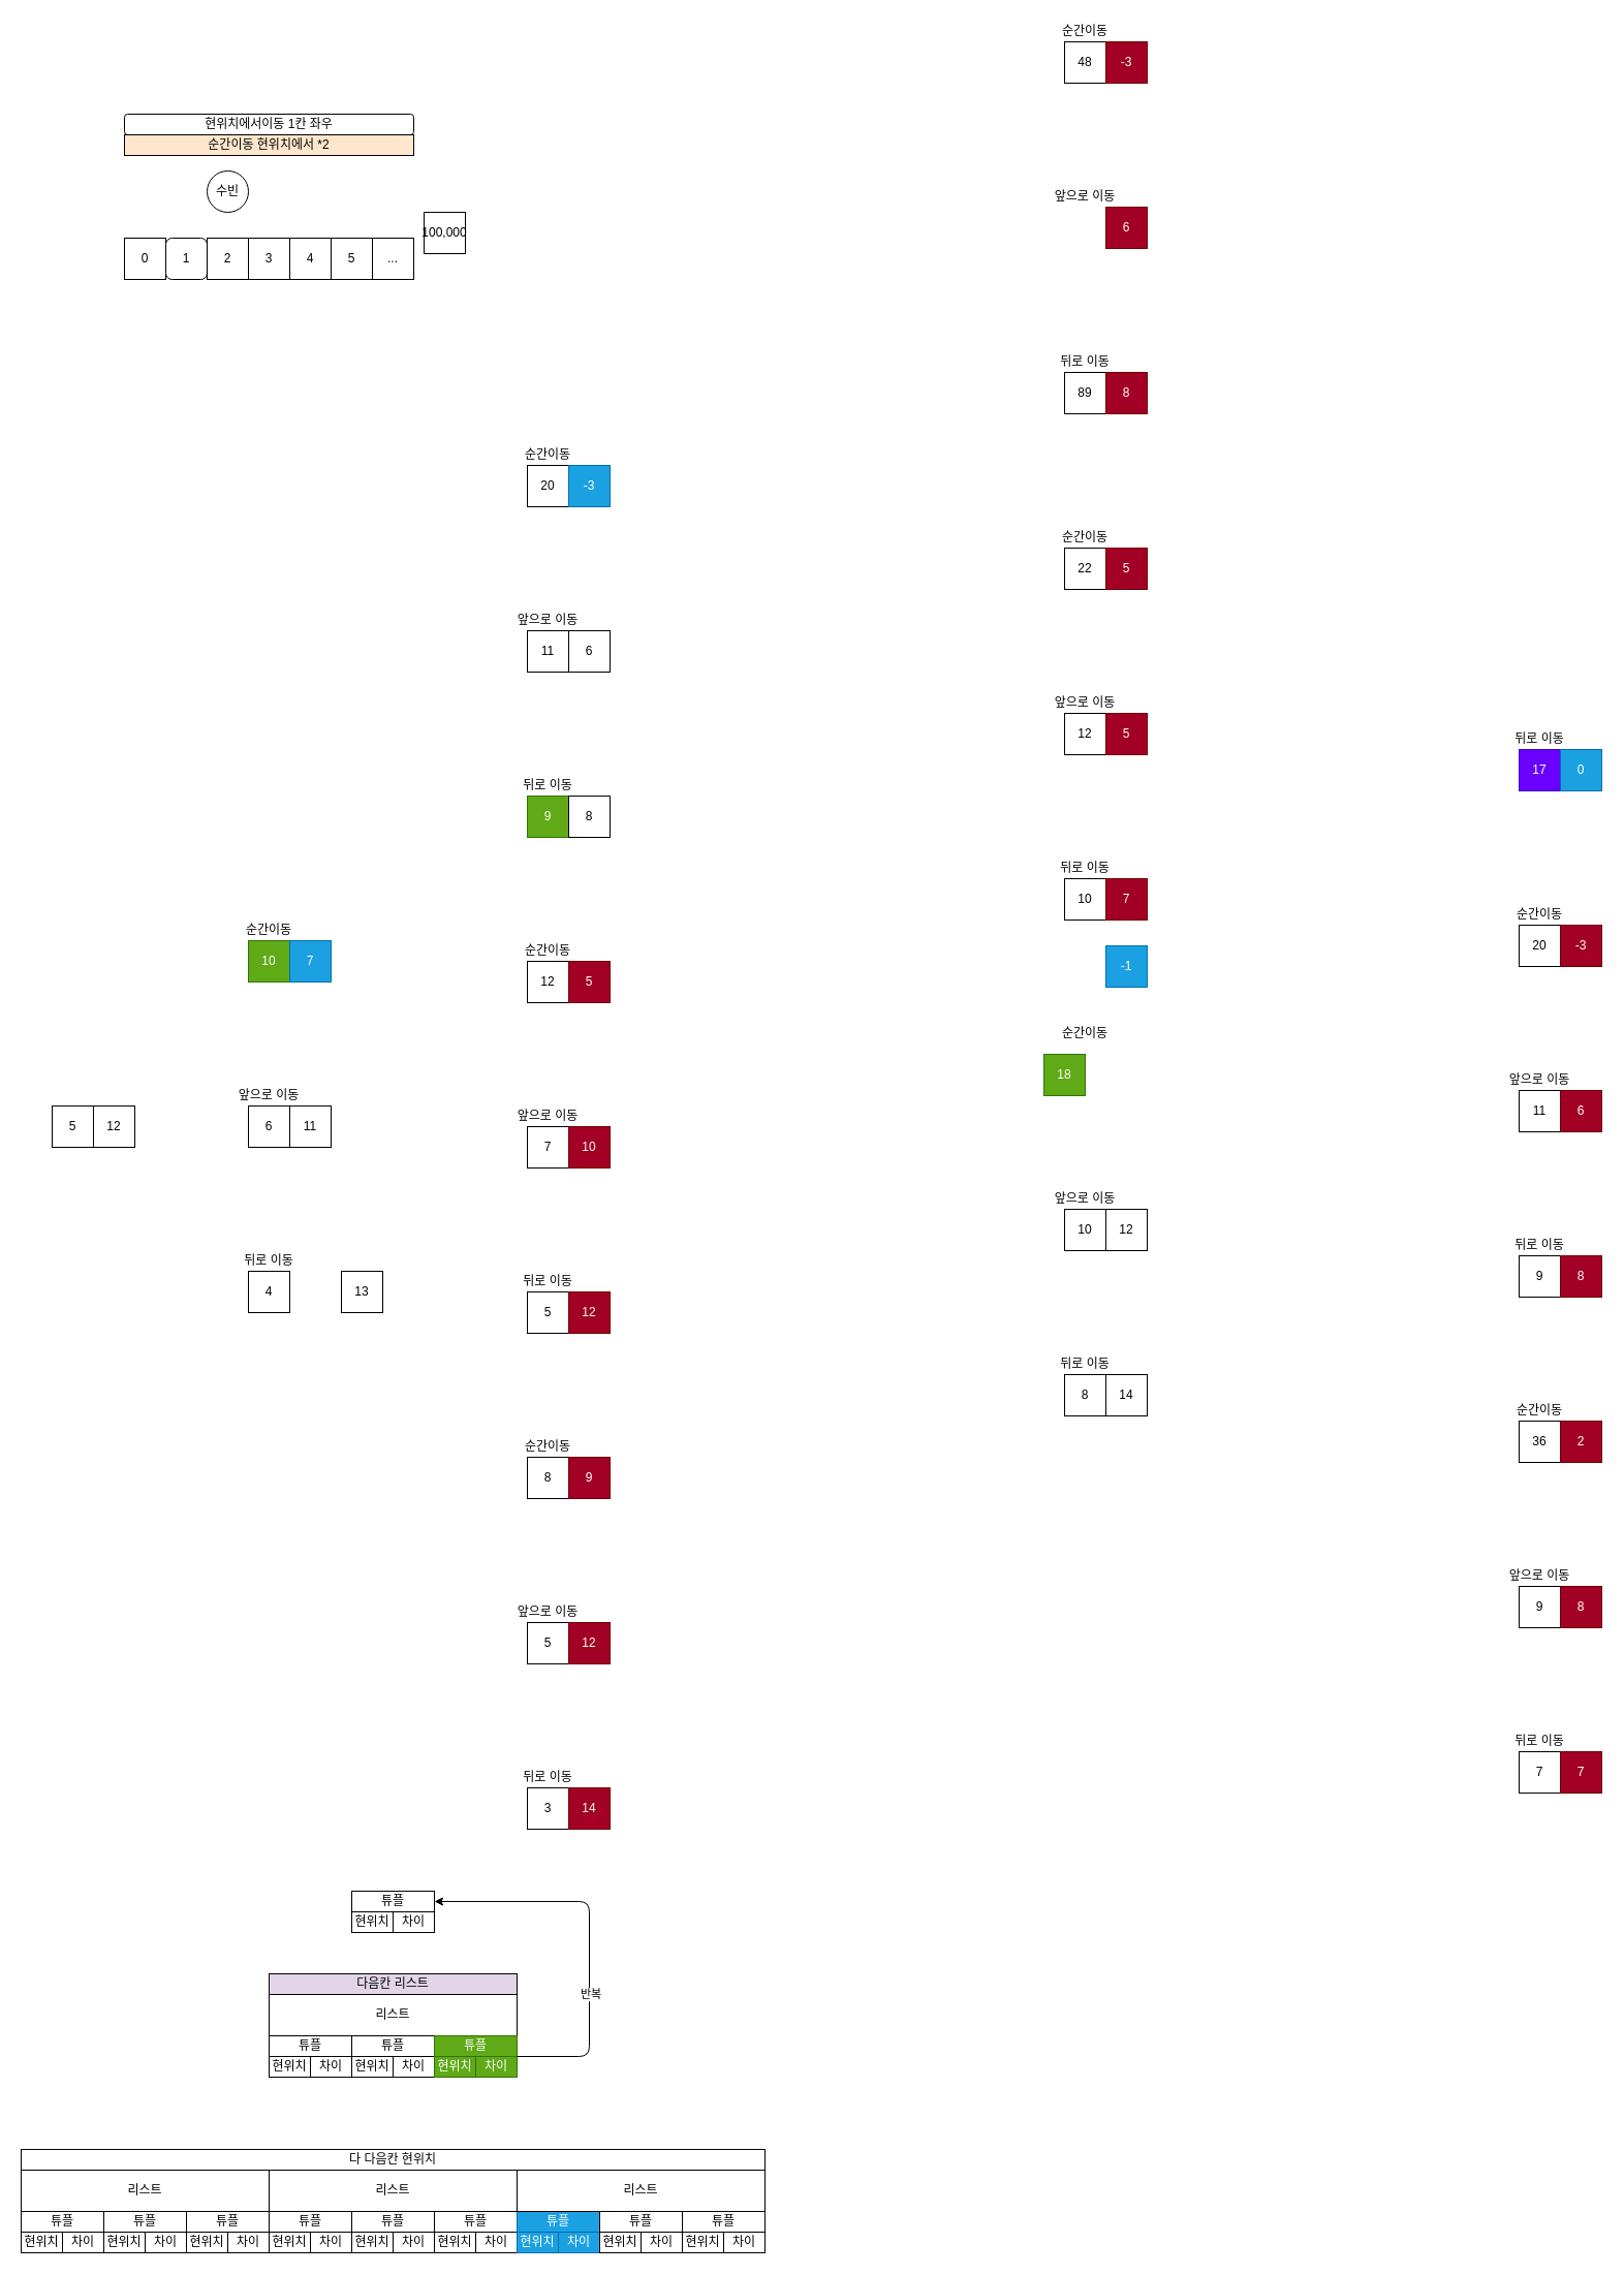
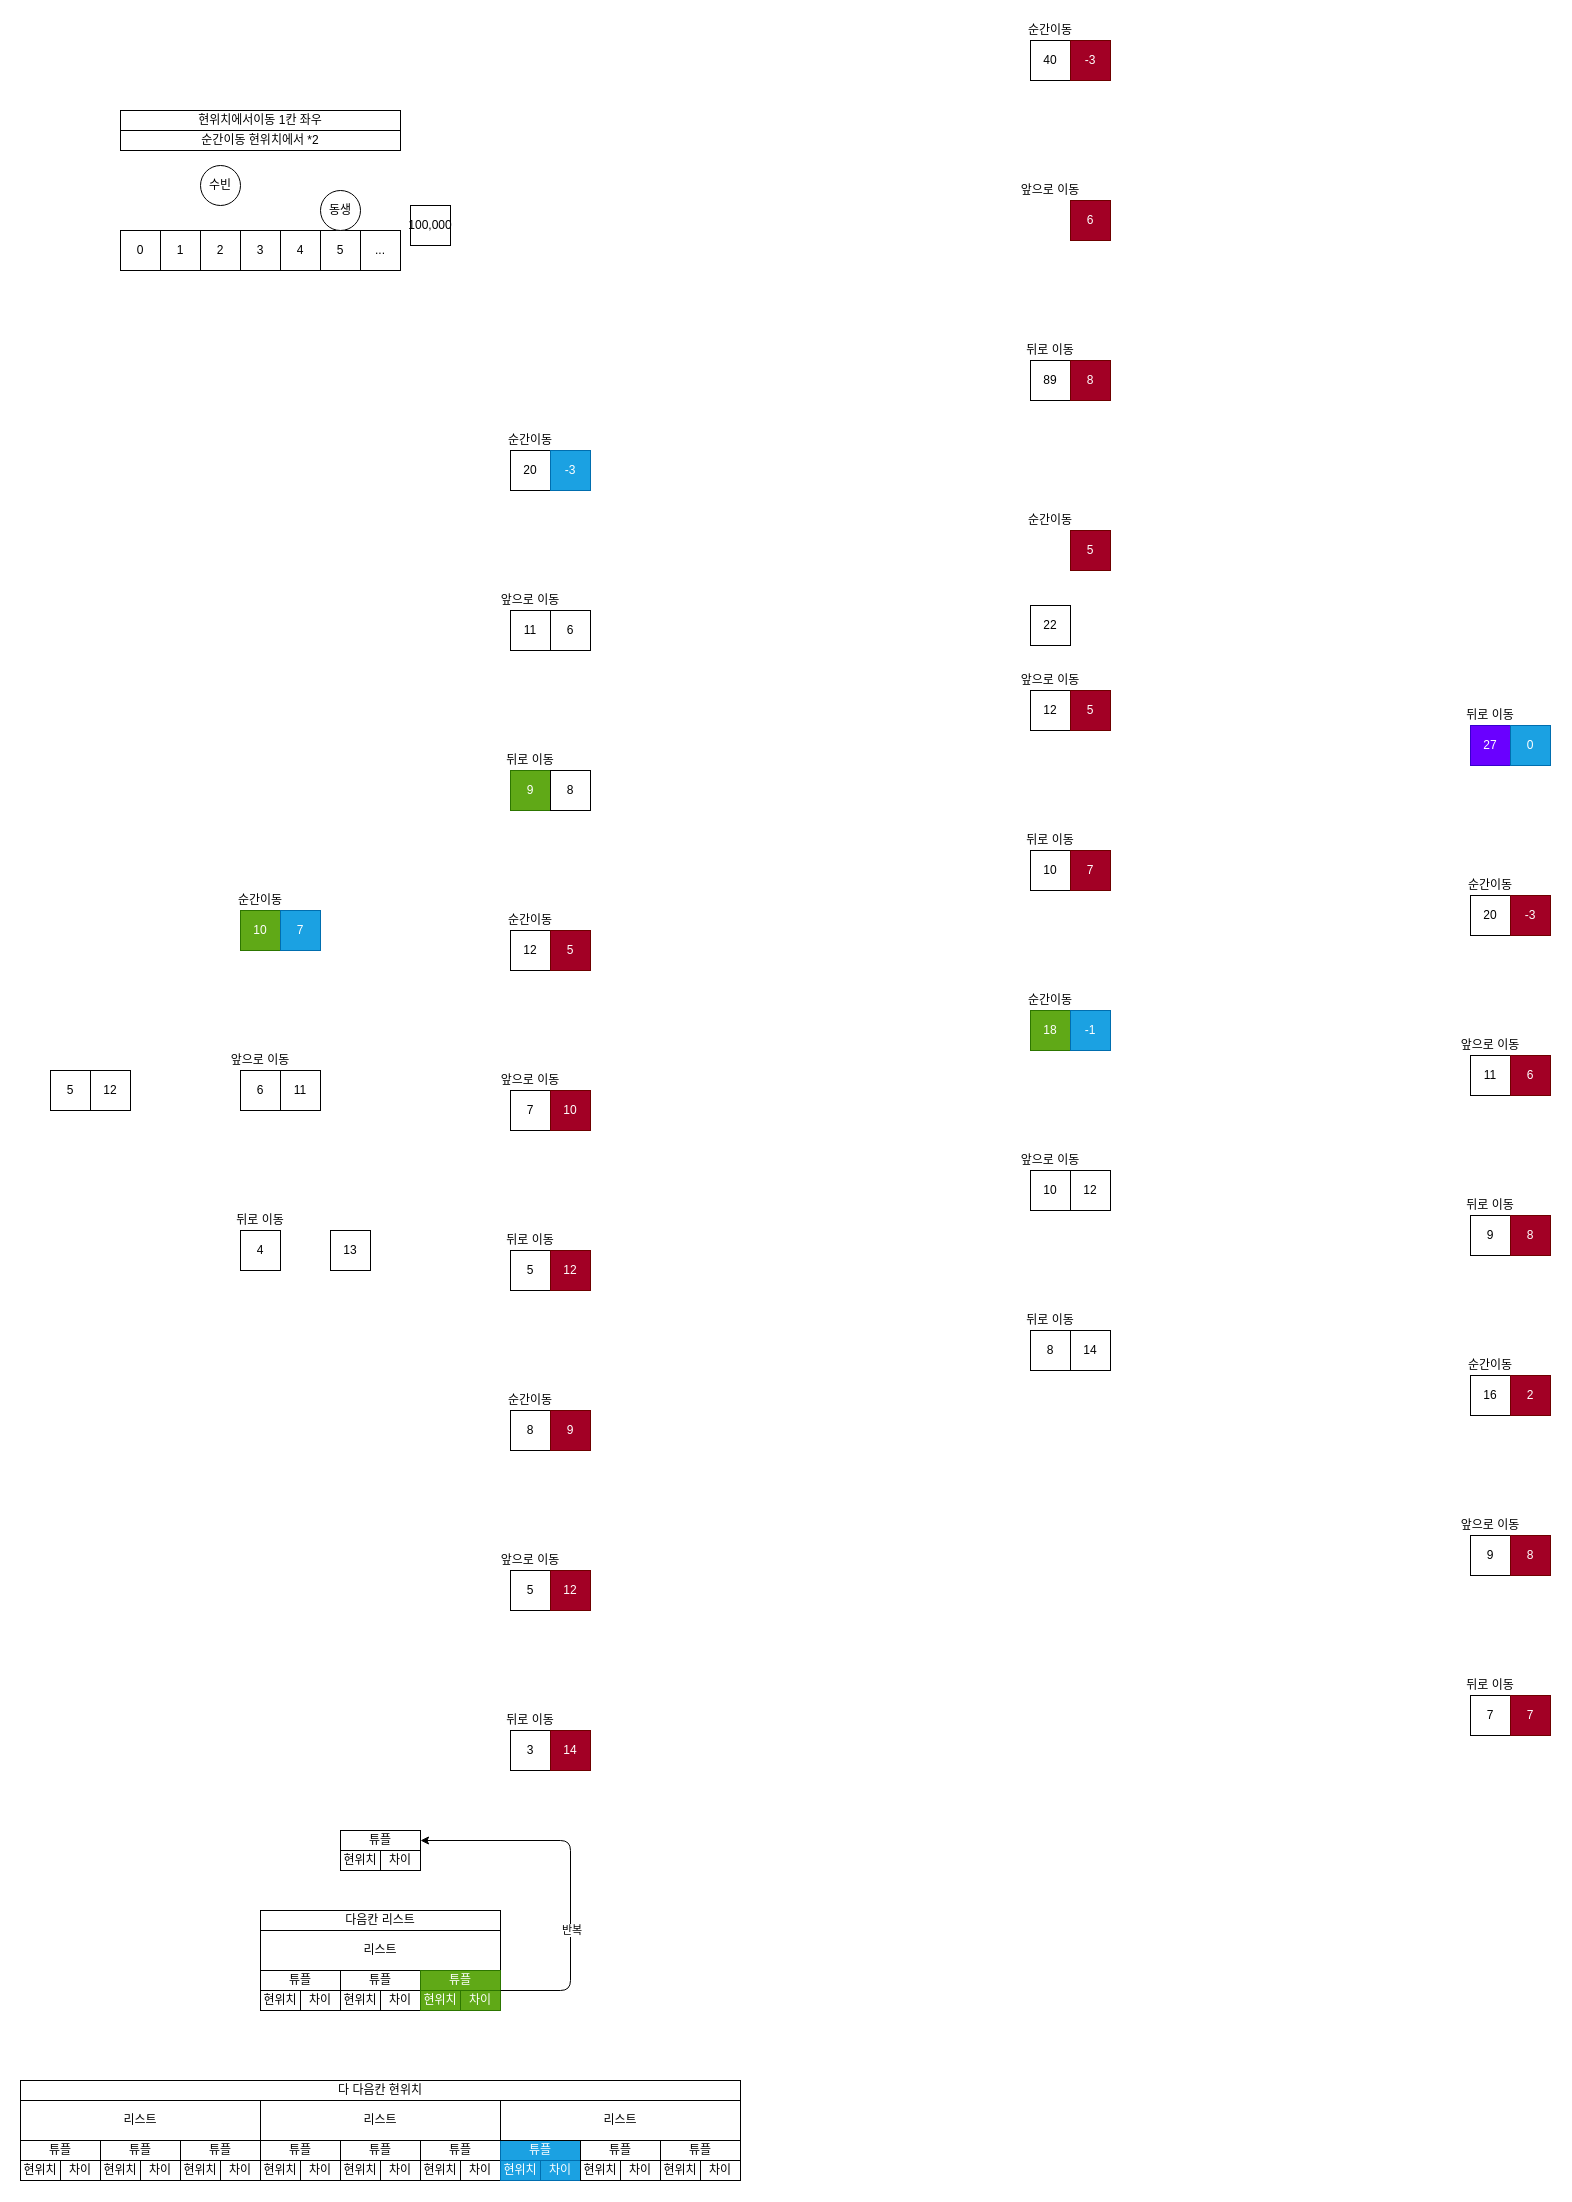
- <mxCell id="51" value="48" style="rounded=0;whiteSpace=wrap;html=1;" vertex="1" parent="1"><mxGeometry x="1030" y="40" width="40" height="40" as="geometry" /></mxCell>
+ <mxCell id="51" value="40" style="rounded=0;whiteSpace=wrap;html=1;" vertex="1" parent="1"><mxGeometry x="1030" y="40" width="40" height="40" as="geometry" /></mxCell>
- <mxCell id="11" value="현위치에서이동 1칸 좌우" style="whiteSpace=wrap;html=1;rounded=1;" parent="1" vertex="1"><mxGeometry x="120" y="110" width="280" height="20" as="geometry" /></mxCell>
+ <mxCell id="11" value="현위치에서이동 1칸 좌우" style="rounded=0;whiteSpace=wrap;html=1;" parent="1" vertex="1"><mxGeometry x="120" y="110" width="280" height="20" as="geometry" /></mxCell>
- <mxCell id="12" value="순간이동 현위치에서 *2" style="rounded=0;whiteSpace=wrap;html=1;fillColor=#ffe6cc;" parent="1" vertex="1"><mxGeometry x="120" y="130" width="280" height="20" as="geometry" /></mxCell>
+ <mxCell id="12" value="순간이동 현위치에서 *2" style="rounded=0;whiteSpace=wrap;html=1;" parent="1" vertex="1"><mxGeometry x="120" y="130" width="280" height="20" as="geometry" /></mxCell>
+ <mxCell id="13" value="동생" style="ellipse;whiteSpace=wrap;html=1;aspect=fixed;" parent="1" vertex="1"><mxGeometry x="320" y="190" width="40" height="40" as="geometry" /></mxCell>
- <mxCell id="3" value="1" style="whiteSpace=wrap;html=1;rounded=1;" parent="1" vertex="1"><mxGeometry x="160" y="230" width="40" height="40" as="geometry" /></mxCell>
+ <mxCell id="3" value="1" style="rounded=0;whiteSpace=wrap;html=1;" parent="1" vertex="1"><mxGeometry x="160" y="230" width="40" height="40" as="geometry" /></mxCell>
- <mxCell id="60" value="22" style="rounded=0;whiteSpace=wrap;html=1;" vertex="1" parent="1"><mxGeometry x="1030" y="530" width="40" height="40" as="geometry" /></mxCell>
+ <mxCell id="60" value="22" style="rounded=0;whiteSpace=wrap;html=1;" vertex="1" parent="1"><mxGeometry x="1030" y="605" width="40" height="40" as="geometry" /></mxCell>
- <mxCell id="77" value="17" style="rounded=0;whiteSpace=wrap;html=1;fillColor=#6a00ff;strokeColor=#3700CC;fontColor=#ffffff;" vertex="1" parent="1"><mxGeometry x="1470" y="725" width="40" height="40" as="geometry" /></mxCell>
+ <mxCell id="77" value="27" style="rounded=0;whiteSpace=wrap;html=1;fillColor=#6a00ff;strokeColor=#3700CC;fontColor=#ffffff;" vertex="1" parent="1"><mxGeometry x="1470" y="725" width="40" height="40" as="geometry" /></mxCell>
- <mxCell id="74" value="-1" style="rounded=0;whiteSpace=wrap;html=1;fillColor=#1ba1e2;strokeColor=#006EAF;fontColor=#ffffff;" vertex="1" parent="1"><mxGeometry x="1070" y="915" width="40" height="40" as="geometry" /></mxCell>
+ <mxCell id="74" value="-1" style="rounded=0;whiteSpace=wrap;html=1;fillColor=#1ba1e2;strokeColor=#006EAF;fontColor=#ffffff;" vertex="1" parent="1"><mxGeometry x="1070" y="1010" width="40" height="40" as="geometry" /></mxCell>
- <mxCell id="69" value="18" style="rounded=0;whiteSpace=wrap;html=1;fillColor=#60a917;strokeColor=#2D7600;fontColor=#ffffff;" vertex="1" parent="1"><mxGeometry x="1010" y="1020" width="40" height="40" as="geometry" /></mxCell>
+ <mxCell id="69" value="18" style="rounded=0;whiteSpace=wrap;html=1;fillColor=#60a917;strokeColor=#2D7600;fontColor=#ffffff;" vertex="1" parent="1"><mxGeometry x="1030" y="1010" width="40" height="40" as="geometry" /></mxCell>
- <mxCell id="90" value="36" style="rounded=0;whiteSpace=wrap;html=1;" vertex="1" parent="1"><mxGeometry x="1470" y="1375" width="40" height="40" as="geometry" /></mxCell>
+ <mxCell id="90" value="16" style="rounded=0;whiteSpace=wrap;html=1;" vertex="1" parent="1"><mxGeometry x="1470" y="1375" width="40" height="40" as="geometry" /></mxCell>
- <mxCell id="109" value="다음칸 리스트" style="rounded=0;whiteSpace=wrap;html=1;fillColor=#e1d5e7;" vertex="1" parent="1"><mxGeometry x="260" y="1910" width="240" height="20" as="geometry" /></mxCell>
+ <mxCell id="109" value="다음칸 리스트" style="rounded=0;whiteSpace=wrap;html=1;" vertex="1" parent="1"><mxGeometry x="260" y="1910" width="240" height="20" as="geometry" /></mxCell>
